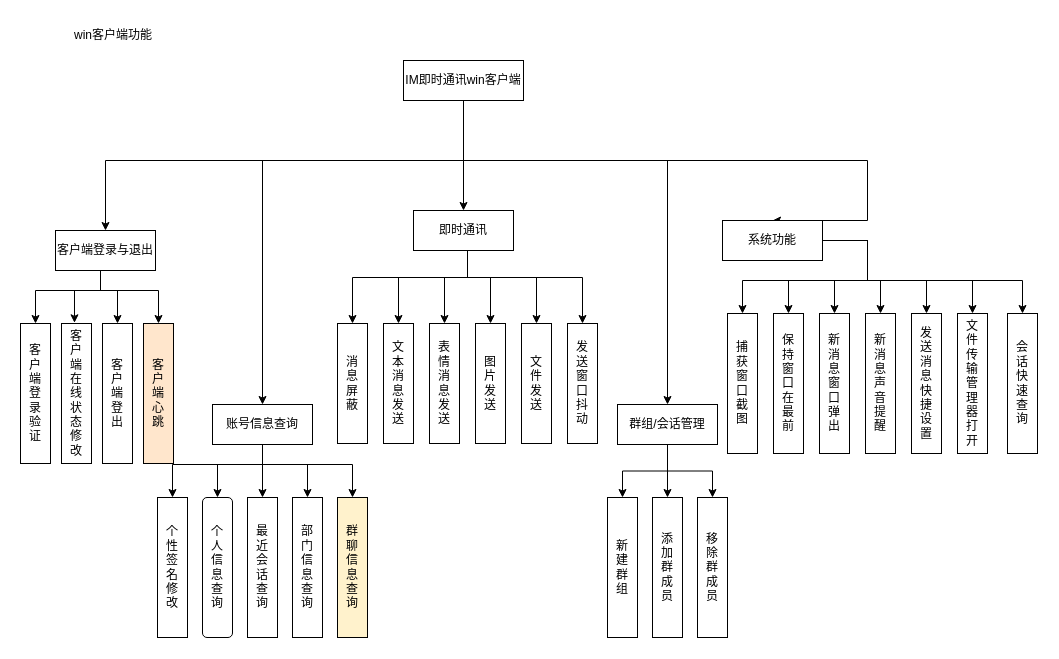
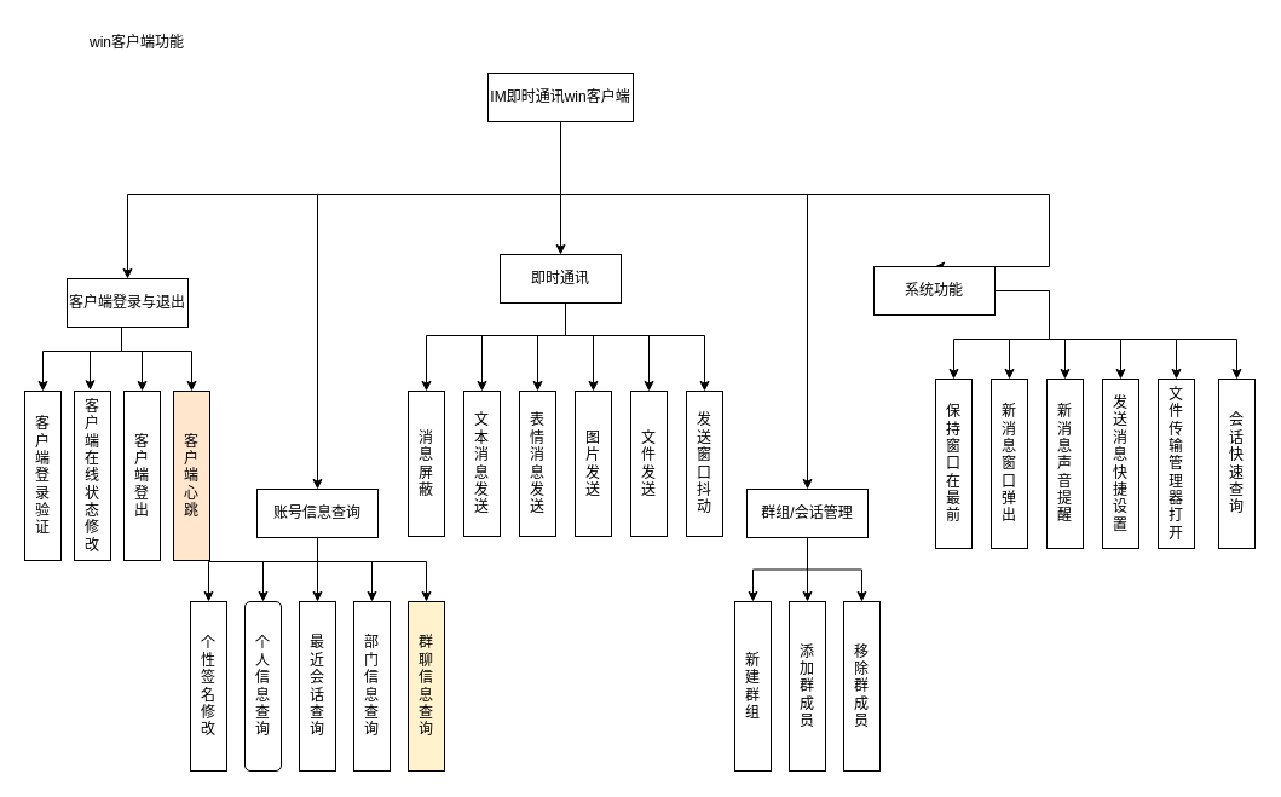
- <mxCell id="21" style="edgeStyle=orthogonalEdgeStyle;rounded=0;orthogonalLoop=1;jettySize=auto;html=1;entryX=0.5;entryY=0;entryDx=0;entryDy=0;" parent="1" source="28" target="44" edge="1"><mxGeometry relative="1" as="geometry"><Array as="points"><mxPoint x="867" y="280" /><mxPoint x="742" y="280" /></Array></mxGeometry></mxCell>
- <mxCell id="44" value="&lt;div&gt;捕&lt;/div&gt;&lt;div&gt;获&lt;/div&gt;&lt;div&gt;窗&lt;/div&gt;&lt;div&gt;口&lt;/div&gt;&lt;div&gt;截&lt;/div&gt;&lt;div&gt;图&lt;/div&gt;" style="rounded=0;whiteSpace=wrap;html=1;flipH=1;" parent="1" vertex="1"><mxGeometry x="727" y="313" width="30" height="140" as="geometry" /></mxCell>
